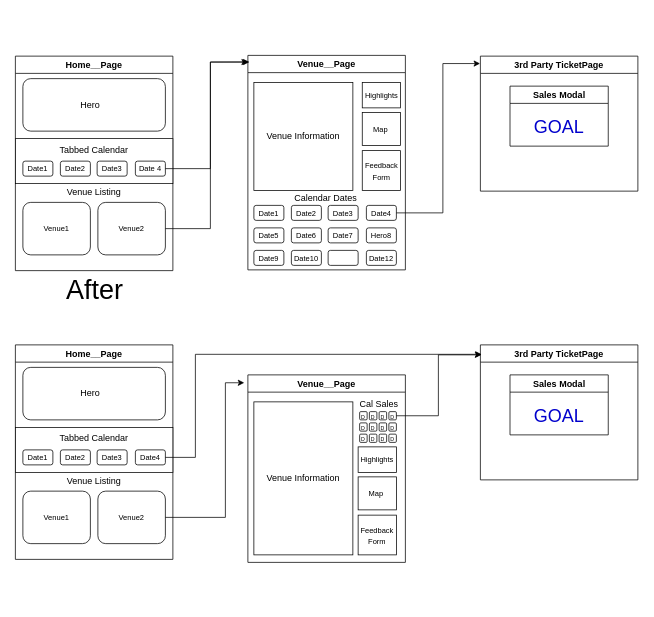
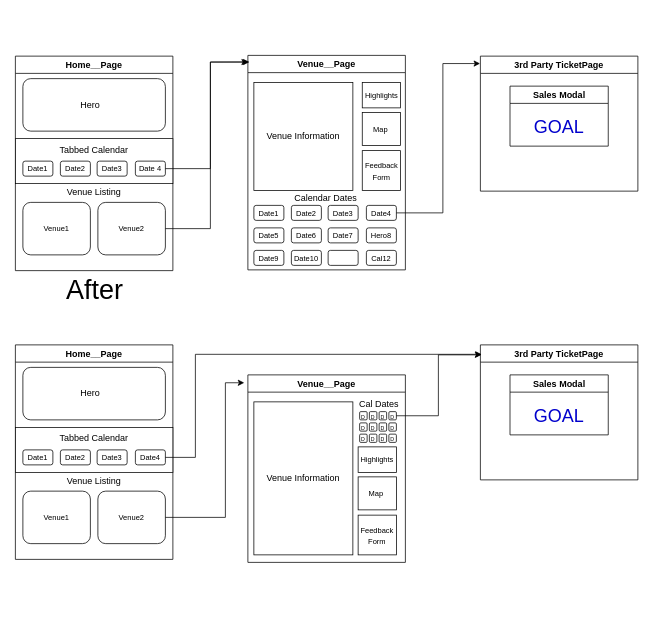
- <mxCell id="43" value="&lt;font style=&quot;font-size: 10px;&quot;&gt;Date12&lt;/font&gt;" style="text;strokeColor=none;align=center;fillColor=none;html=1;verticalAlign=middle;whiteSpace=wrap;rounded=0;" parent="20" vertex="1"><mxGeometry x="158" y="260" width="40" height="20" as="geometry" /></mxCell>
+ <mxCell id="43" value="&lt;font style=&quot;font-size: 10px;&quot;&gt;Cal12&lt;/font&gt;" style="text;strokeColor=none;align=center;fillColor=none;html=1;verticalAlign=middle;whiteSpace=wrap;rounded=0;" parent="20" vertex="1"><mxGeometry x="158" y="260" width="40" height="20" as="geometry" /></mxCell>
- <mxCell id="79" value="Cal Sales" style="text;strokeColor=none;align=center;fillColor=none;html=1;verticalAlign=middle;whiteSpace=wrap;rounded=0;" vertex="1" parent="78"><mxGeometry x="140" y="29" width="70" height="20" as="geometry" /></mxCell>
+ <mxCell id="79" value="Cal Dates" style="text;strokeColor=none;align=center;fillColor=none;html=1;verticalAlign=middle;whiteSpace=wrap;rounded=0;" vertex="1" parent="78"><mxGeometry x="140" y="29" width="70" height="20" as="geometry" /></mxCell>
